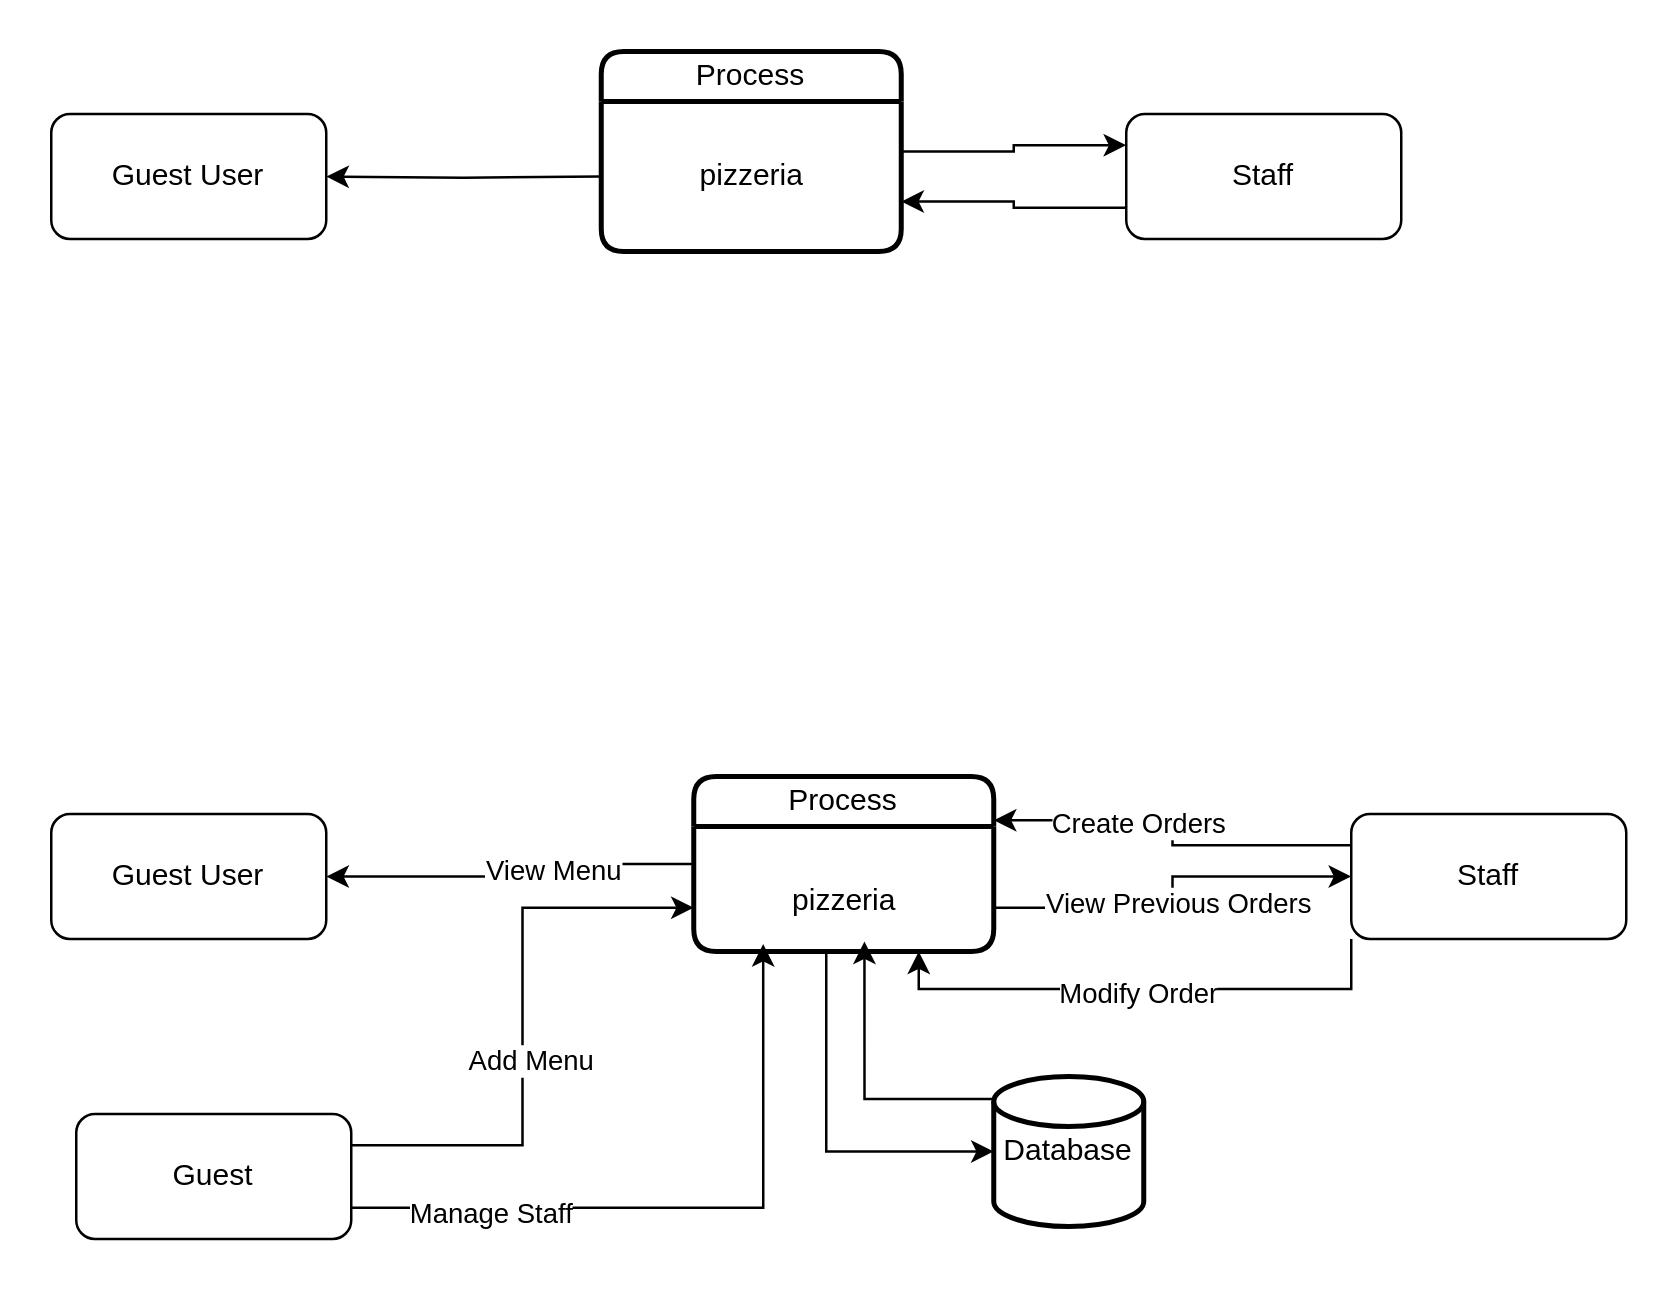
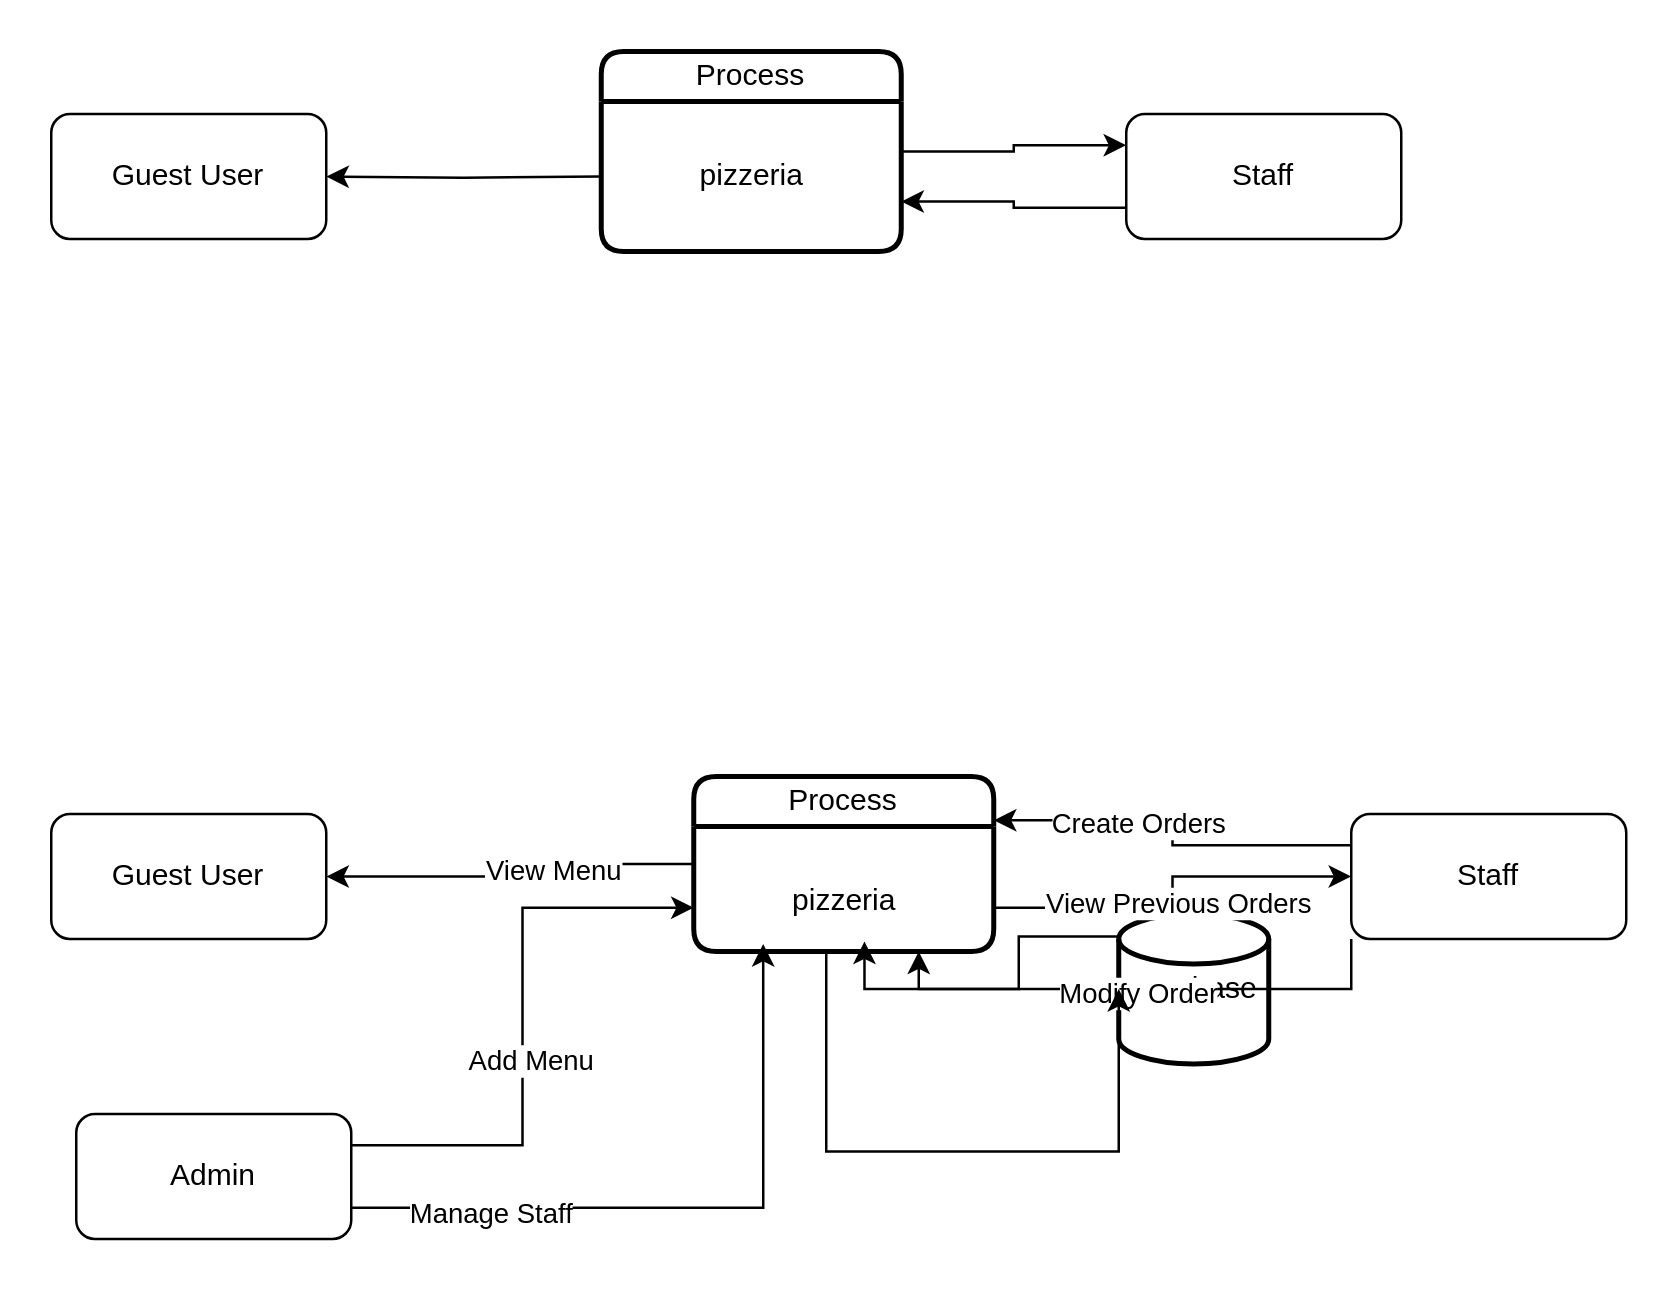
- <mxCell id="8" value="Database" style="strokeWidth=2;html=1;shape=mxgraph.flowchart.database;whiteSpace=wrap;" vertex="1" parent="1"><mxGeometry x="397" y="430" width="60" height="60" as="geometry" /></mxCell>
+ <mxCell id="8" value="Database" style="strokeWidth=2;html=1;shape=mxgraph.flowchart.database;whiteSpace=wrap;" vertex="1" parent="1"><mxGeometry x="447" y="365" width="60" height="60" as="geometry" /></mxCell>
- <mxCell id="24" value="Guest" style="rounded=1;whiteSpace=wrap;html=1;" vertex="1" parent="1"><mxGeometry x="30" y="445" width="110" height="50" as="geometry" /></mxCell>
+ <mxCell id="24" value="Admin" style="rounded=1;whiteSpace=wrap;html=1;" vertex="1" parent="1"><mxGeometry x="30" y="445" width="110" height="50" as="geometry" /></mxCell>
